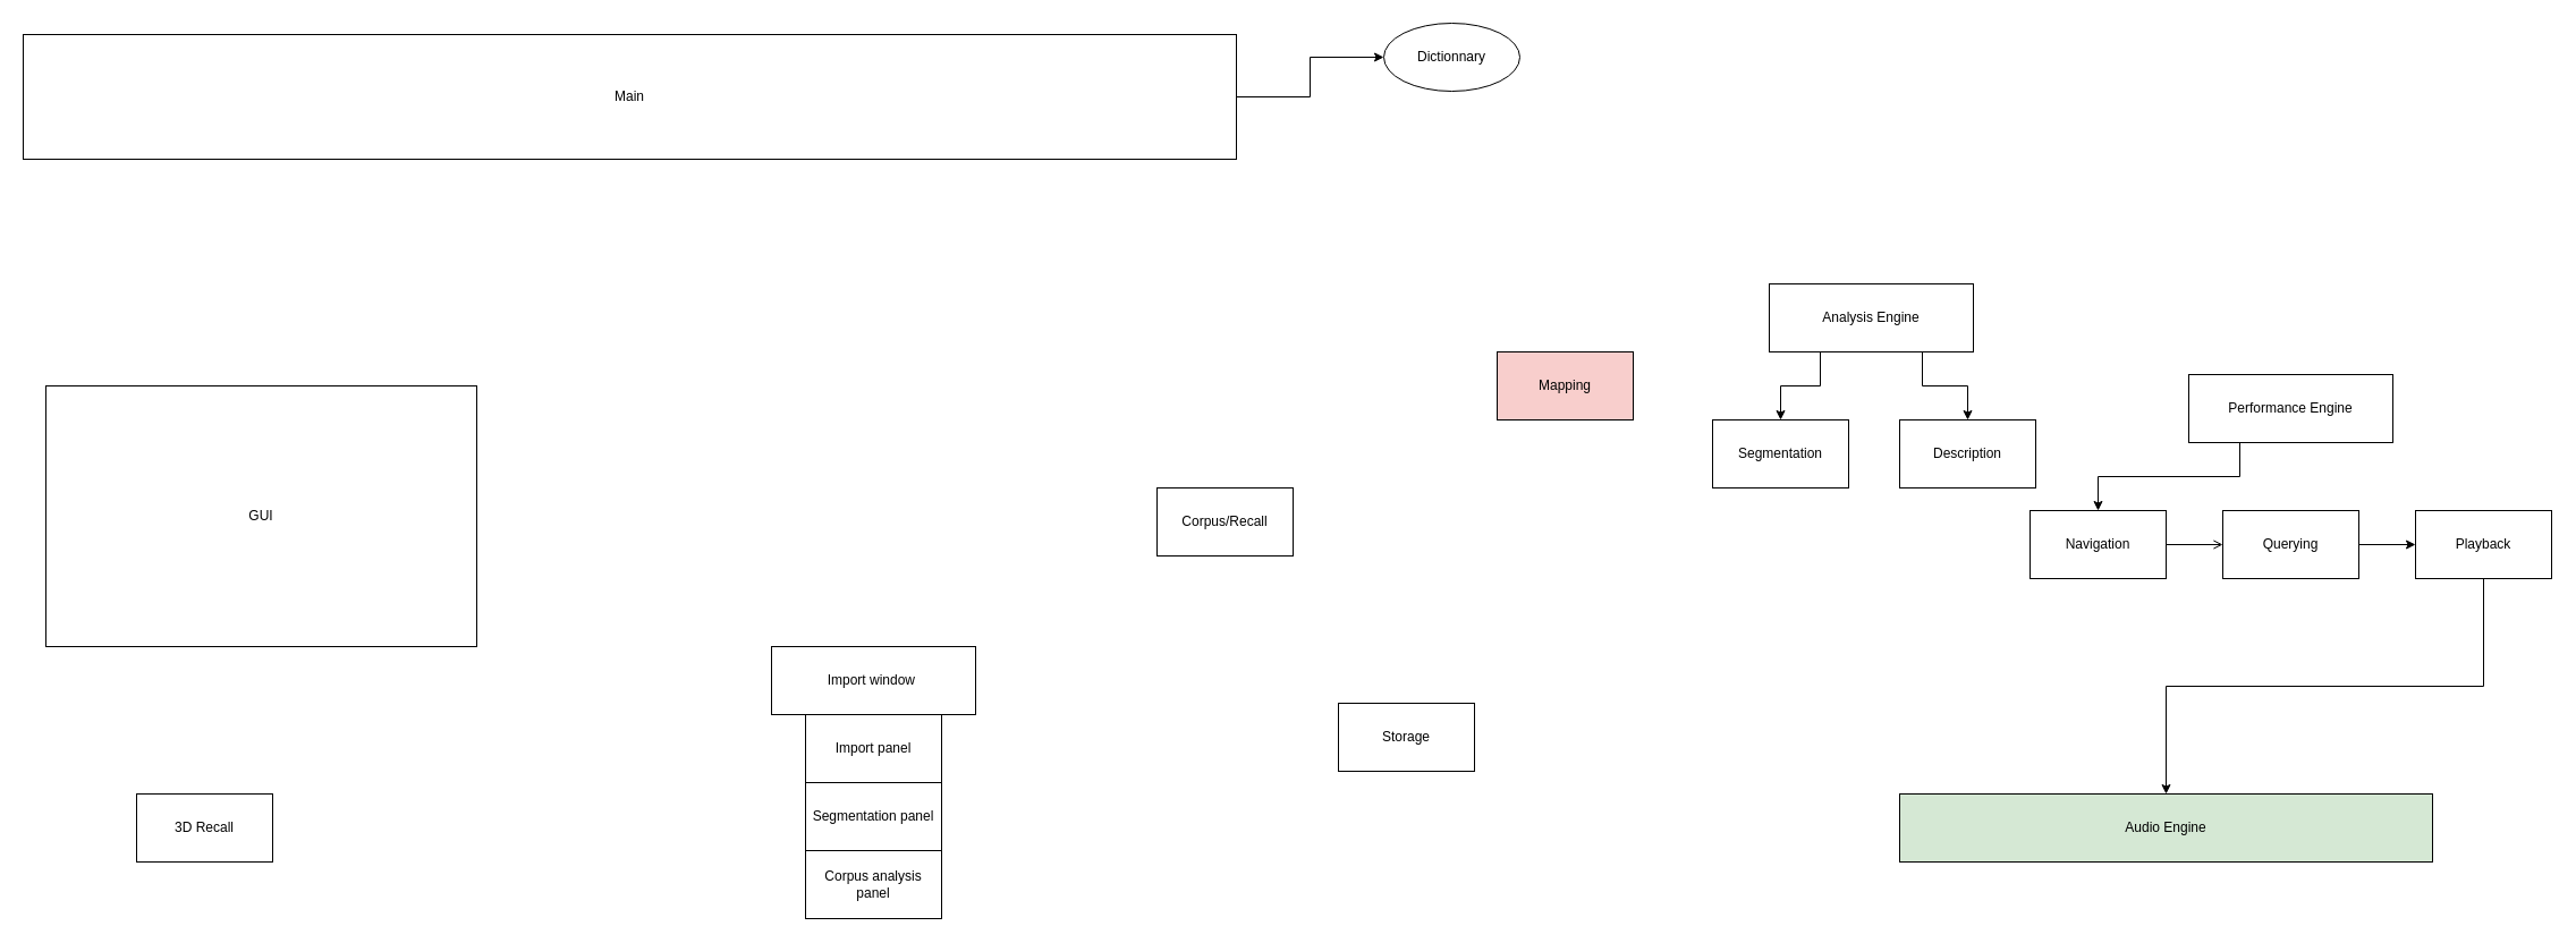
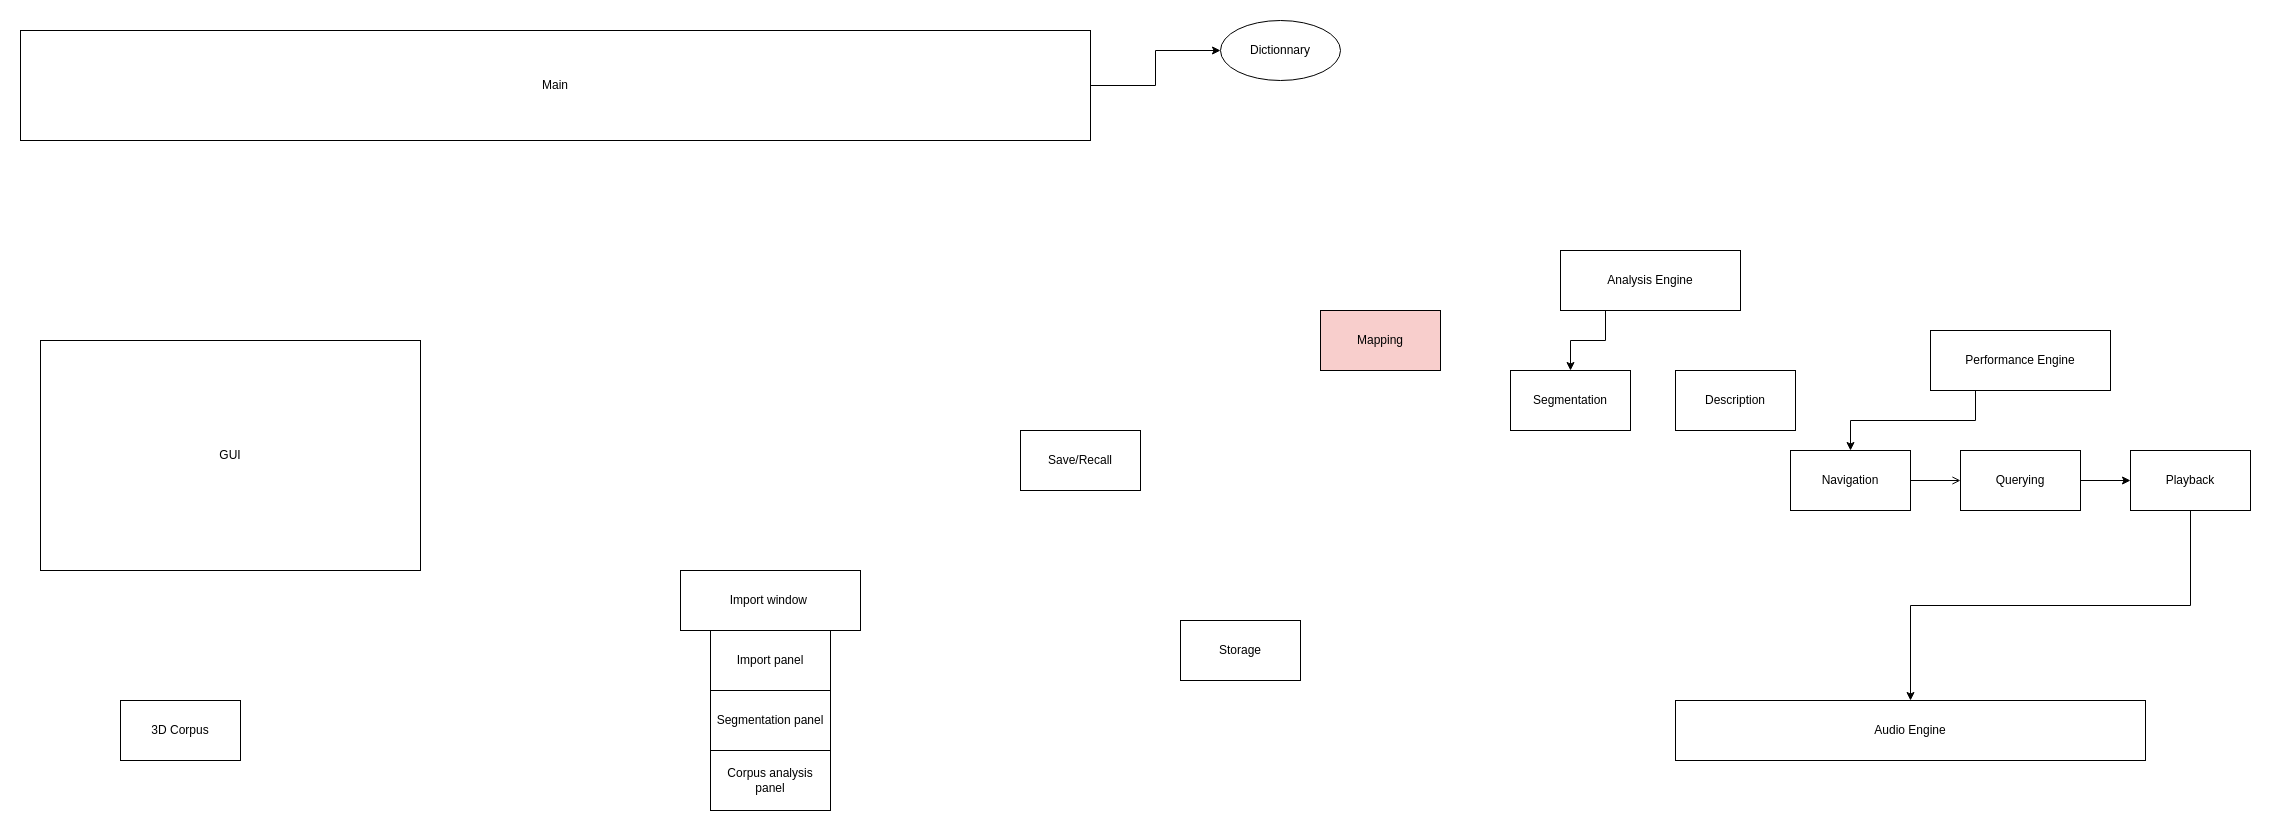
- <mxCell id="6" style="edgeStyle=orthogonalEdgeStyle;rounded=0;orthogonalLoop=1;jettySize=auto;html=1;exitX=0.75;exitY=1;exitDx=0;exitDy=0;" edge="1" parent="1" source="7" target="22"><mxGeometry relative="1" as="geometry" /></mxCell>
- <mxCell id="17" value="Corpus/Recall" style="whiteSpace=wrap;html=1;" vertex="1" parent="1"><mxGeometry x="1020" y="430" width="120" height="60" as="geometry" /></mxCell>
+ <mxCell id="17" value="Save/Recall" style="whiteSpace=wrap;html=1;" vertex="1" parent="1"><mxGeometry x="1020" y="430" width="120" height="60" as="geometry" /></mxCell>
- <mxCell id="20" value="3D Recall" style="whiteSpace=wrap;html=1;" vertex="1" parent="1"><mxGeometry x="120" y="700" width="120" height="60" as="geometry" /></mxCell>
+ <mxCell id="20" value="3D Corpus" style="whiteSpace=wrap;html=1;" vertex="1" parent="1"><mxGeometry x="120" y="700" width="120" height="60" as="geometry" /></mxCell>
- <mxCell id="23" value="Audio Engine" style="whiteSpace=wrap;html=1;fillColor=#d5e8d4;" vertex="1" parent="1"><mxGeometry x="1675" y="700" width="470" height="60" as="geometry" /></mxCell>
+ <mxCell id="23" value="Audio Engine" style="whiteSpace=wrap;html=1;" vertex="1" parent="1"><mxGeometry x="1675" y="700" width="470" height="60" as="geometry" /></mxCell>
